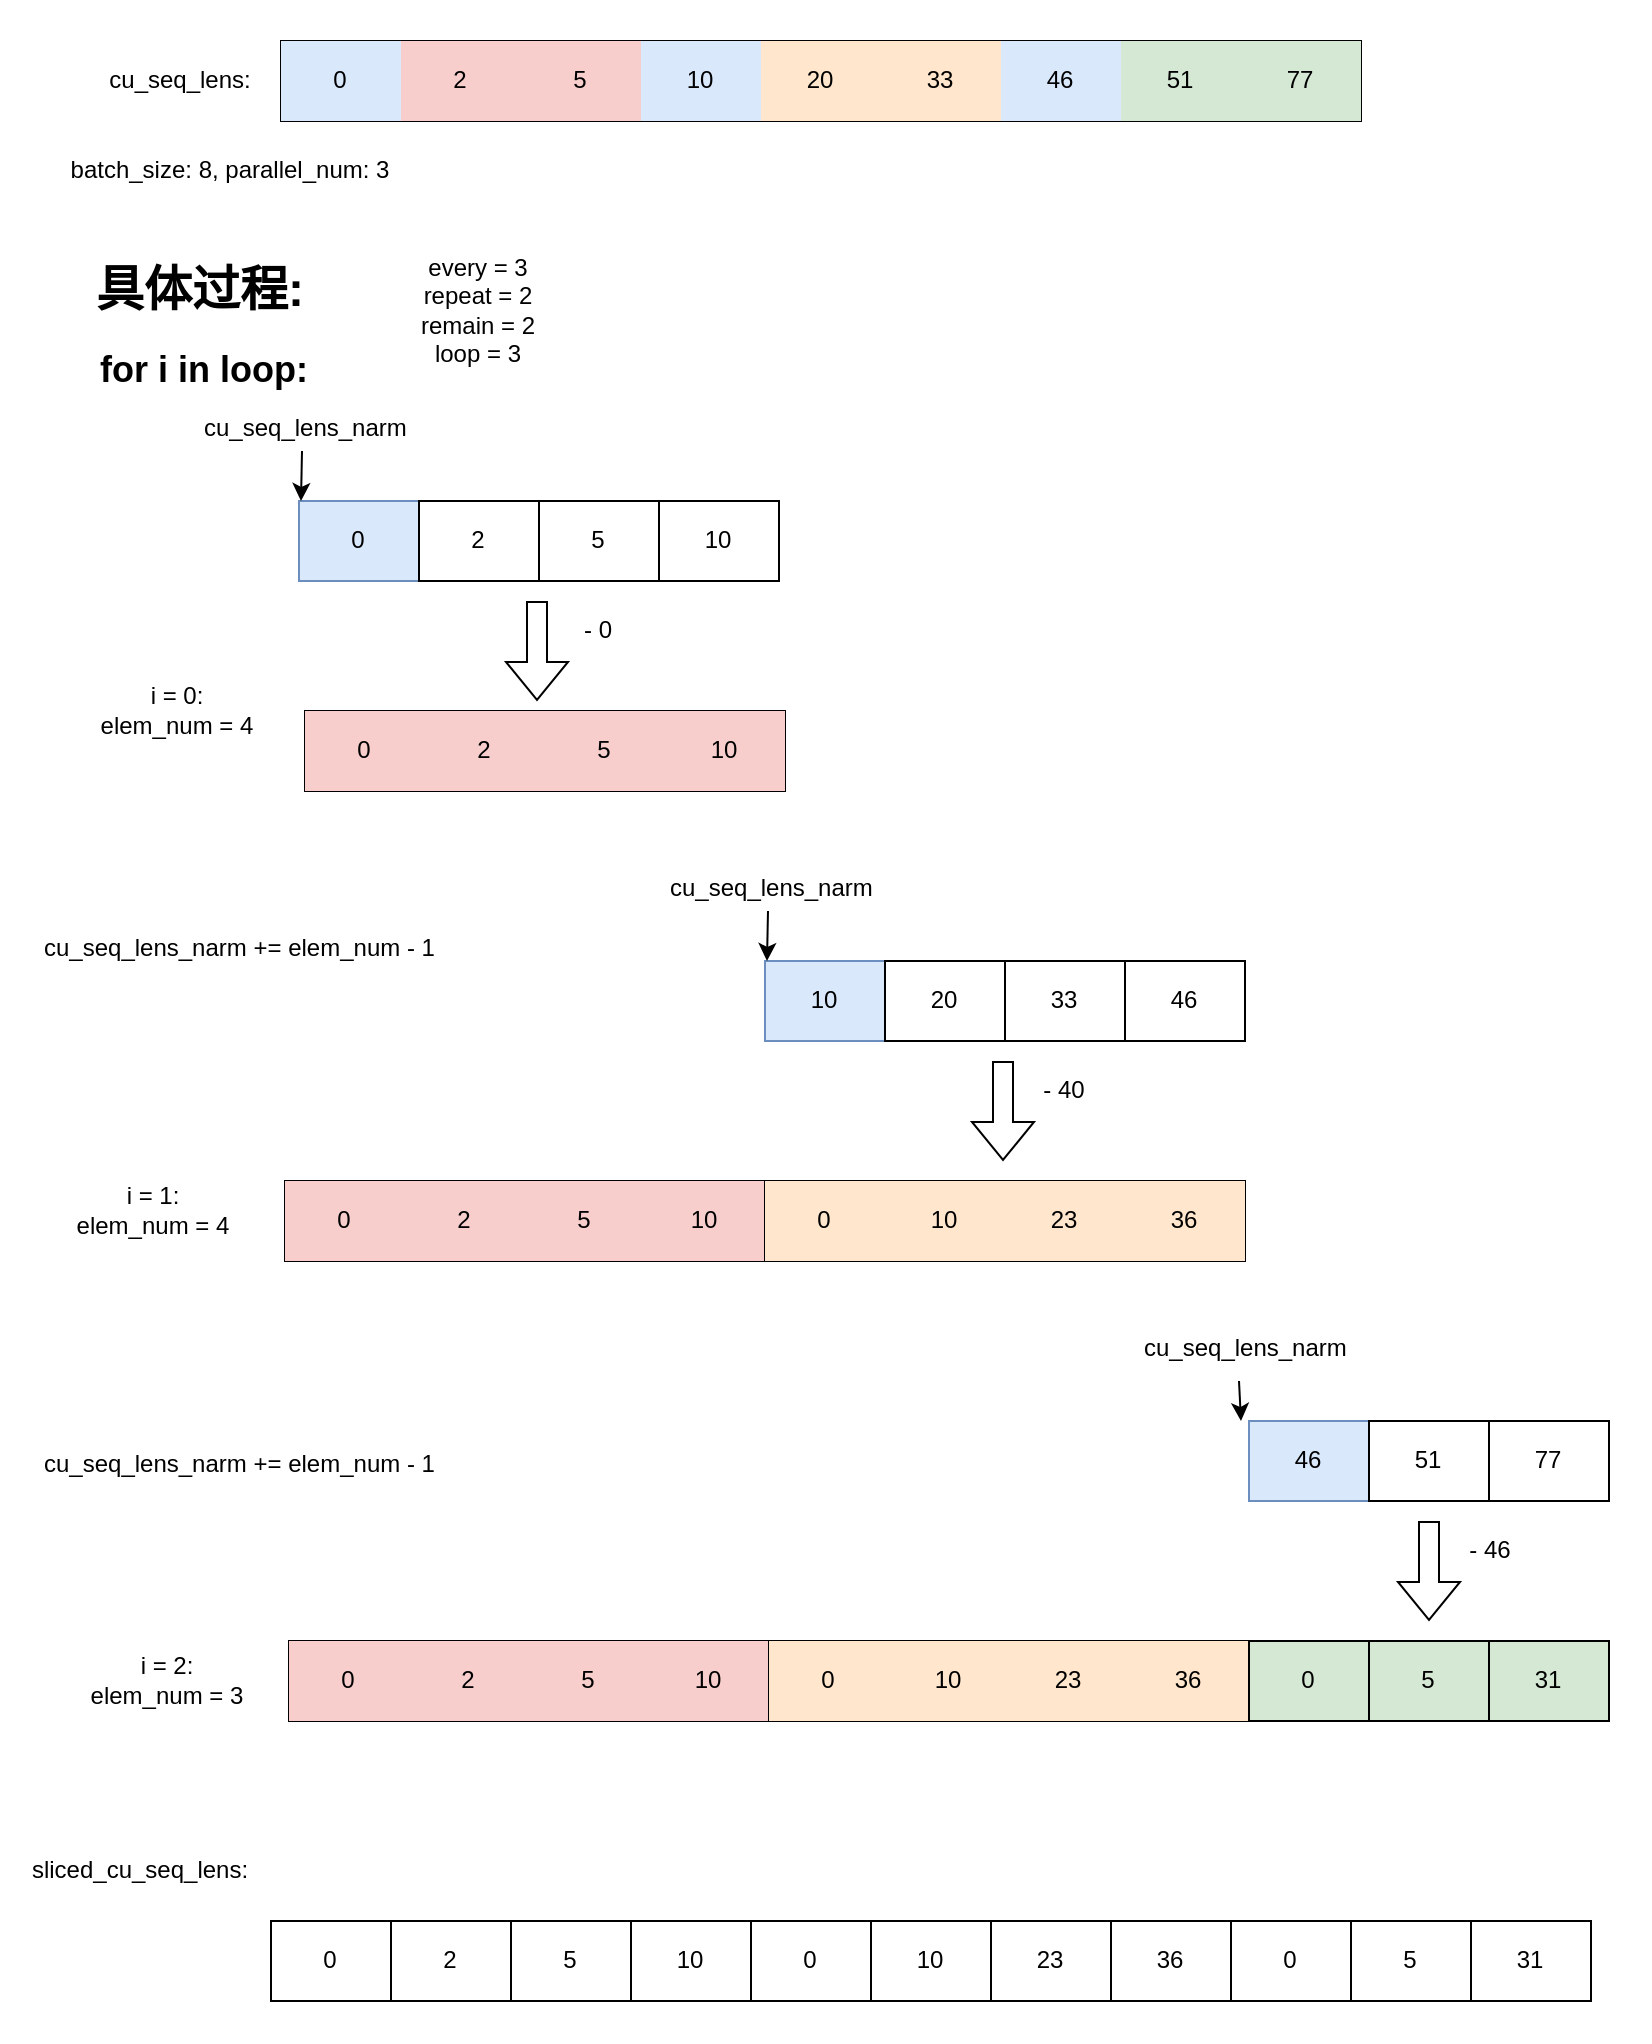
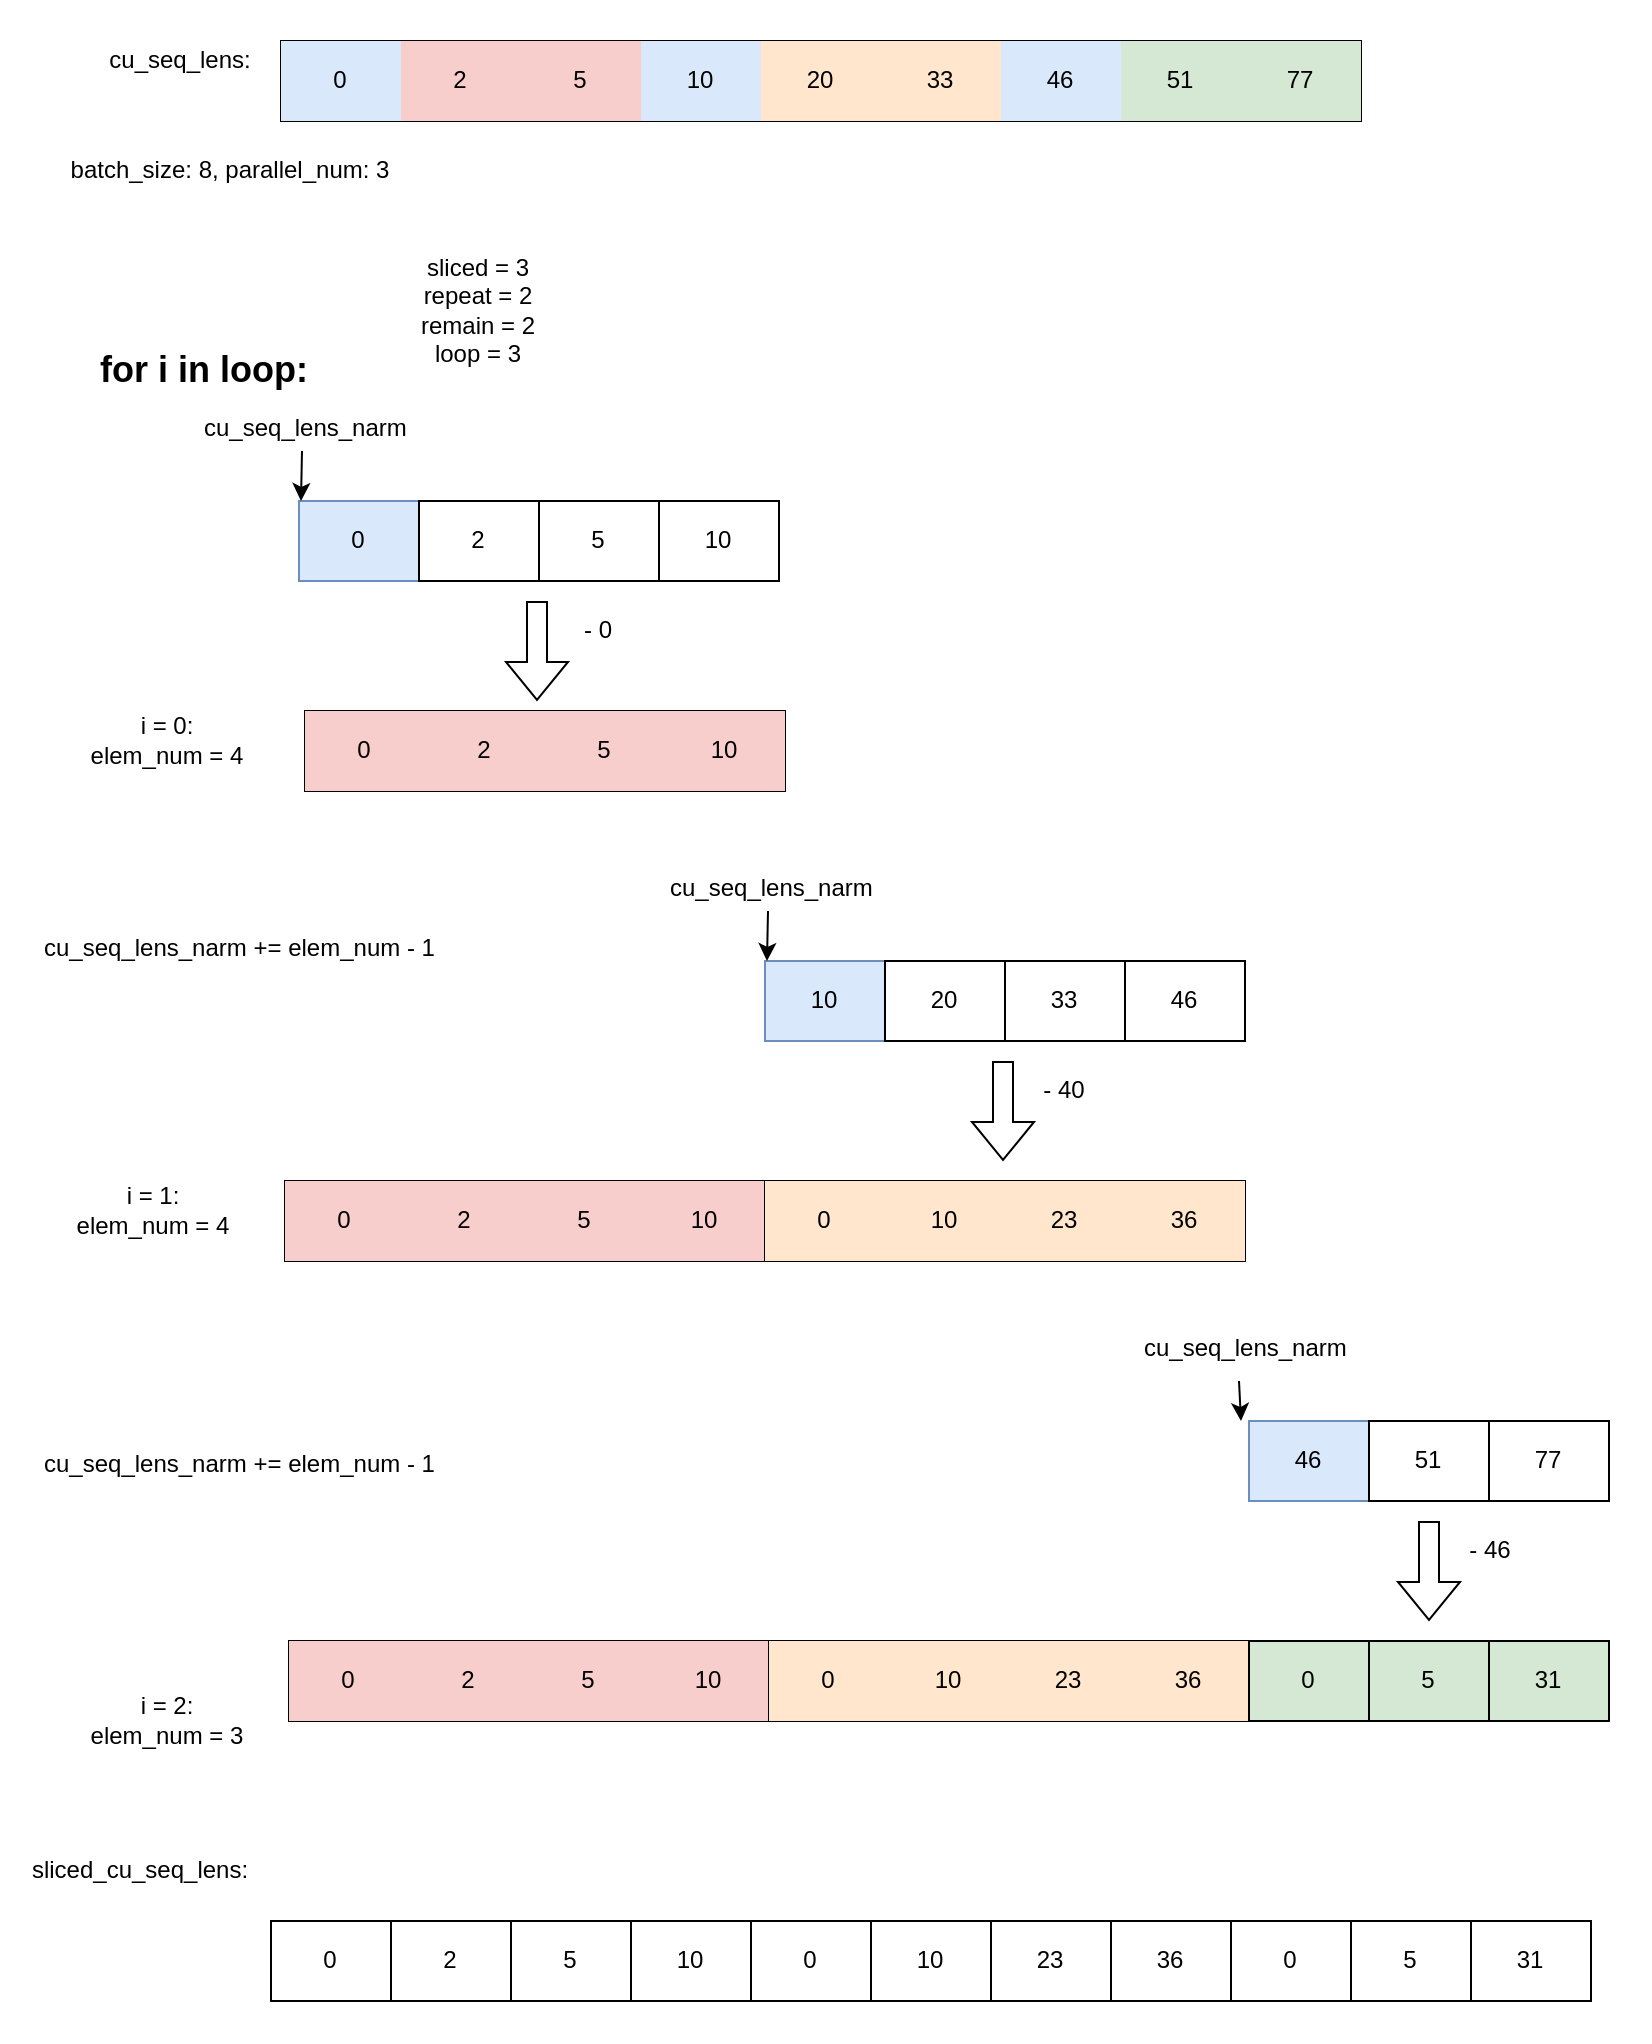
- <mxCell id="14" value="cu_seq_lens:" style="text;html=1;align=center;verticalAlign=middle;whiteSpace=wrap;rounded=0;" vertex="1" parent="1"><mxGeometry x="50" y="25" width="80" height="30" as="geometry" /></mxCell>
+ <mxCell id="14" value="cu_seq_lens:" style="text;html=1;align=center;verticalAlign=middle;whiteSpace=wrap;rounded=0;" vertex="1" parent="1"><mxGeometry x="50" y="15" width="80" height="30" as="geometry" /></mxCell>
- <mxCell id="29" value="&lt;h1&gt;具体过程:&lt;/h1&gt;" style="text;html=1;align=center;verticalAlign=middle;whiteSpace=wrap;rounded=0;" vertex="1" parent="1"><mxGeometry x="35" y="130" width="130" height="30" as="geometry" /></mxCell>
- <mxCell id="91" value="every = 3&lt;div&gt;repeat = 2&lt;/div&gt;&lt;div&gt;remain = 2&lt;/div&gt;&lt;div&gt;loop = 3&lt;/div&gt;" style="text;html=1;align=center;verticalAlign=middle;whiteSpace=wrap;rounded=0;" vertex="1" parent="1"><mxGeometry x="199" y="120" width="80" height="70" as="geometry" /></mxCell>
+ <mxCell id="91" value="sliced = 3&lt;div&gt;repeat = 2&lt;/div&gt;&lt;div&gt;remain = 2&lt;/div&gt;&lt;div&gt;loop = 3&lt;/div&gt;" style="text;html=1;align=center;verticalAlign=middle;whiteSpace=wrap;rounded=0;" vertex="1" parent="1"><mxGeometry x="199" y="120" width="80" height="70" as="geometry" /></mxCell>
- <mxCell id="42" value="i = 0:&lt;div&gt;elem_num = 4&lt;br&gt;&lt;/div&gt;" style="text;html=1;align=center;verticalAlign=middle;whiteSpace=wrap;rounded=0;" vertex="1" parent="1"><mxGeometry x="47" y="340" width="83" height="30" as="geometry" /></mxCell>
+ <mxCell id="42" value="i = 0:&lt;div&gt;elem_num = 4&lt;br&gt;&lt;/div&gt;" style="text;html=1;align=center;verticalAlign=middle;whiteSpace=wrap;rounded=0;" vertex="1" parent="1"><mxGeometry x="42" y="355" width="83" height="30" as="geometry" /></mxCell>
- <mxCell id="82" value="i = 2:&lt;div&gt;elem_num = 3&lt;br&gt;&lt;/div&gt;" style="text;html=1;align=center;verticalAlign=middle;whiteSpace=wrap;rounded=0;" vertex="1" parent="1"><mxGeometry x="42" y="825" width="83" height="30" as="geometry" /></mxCell>
+ <mxCell id="82" value="i = 2:&lt;div&gt;elem_num = 3&lt;br&gt;&lt;/div&gt;" style="text;html=1;align=center;verticalAlign=middle;whiteSpace=wrap;rounded=0;" vertex="1" parent="1"><mxGeometry x="42" y="845" width="83" height="30" as="geometry" /></mxCell>
